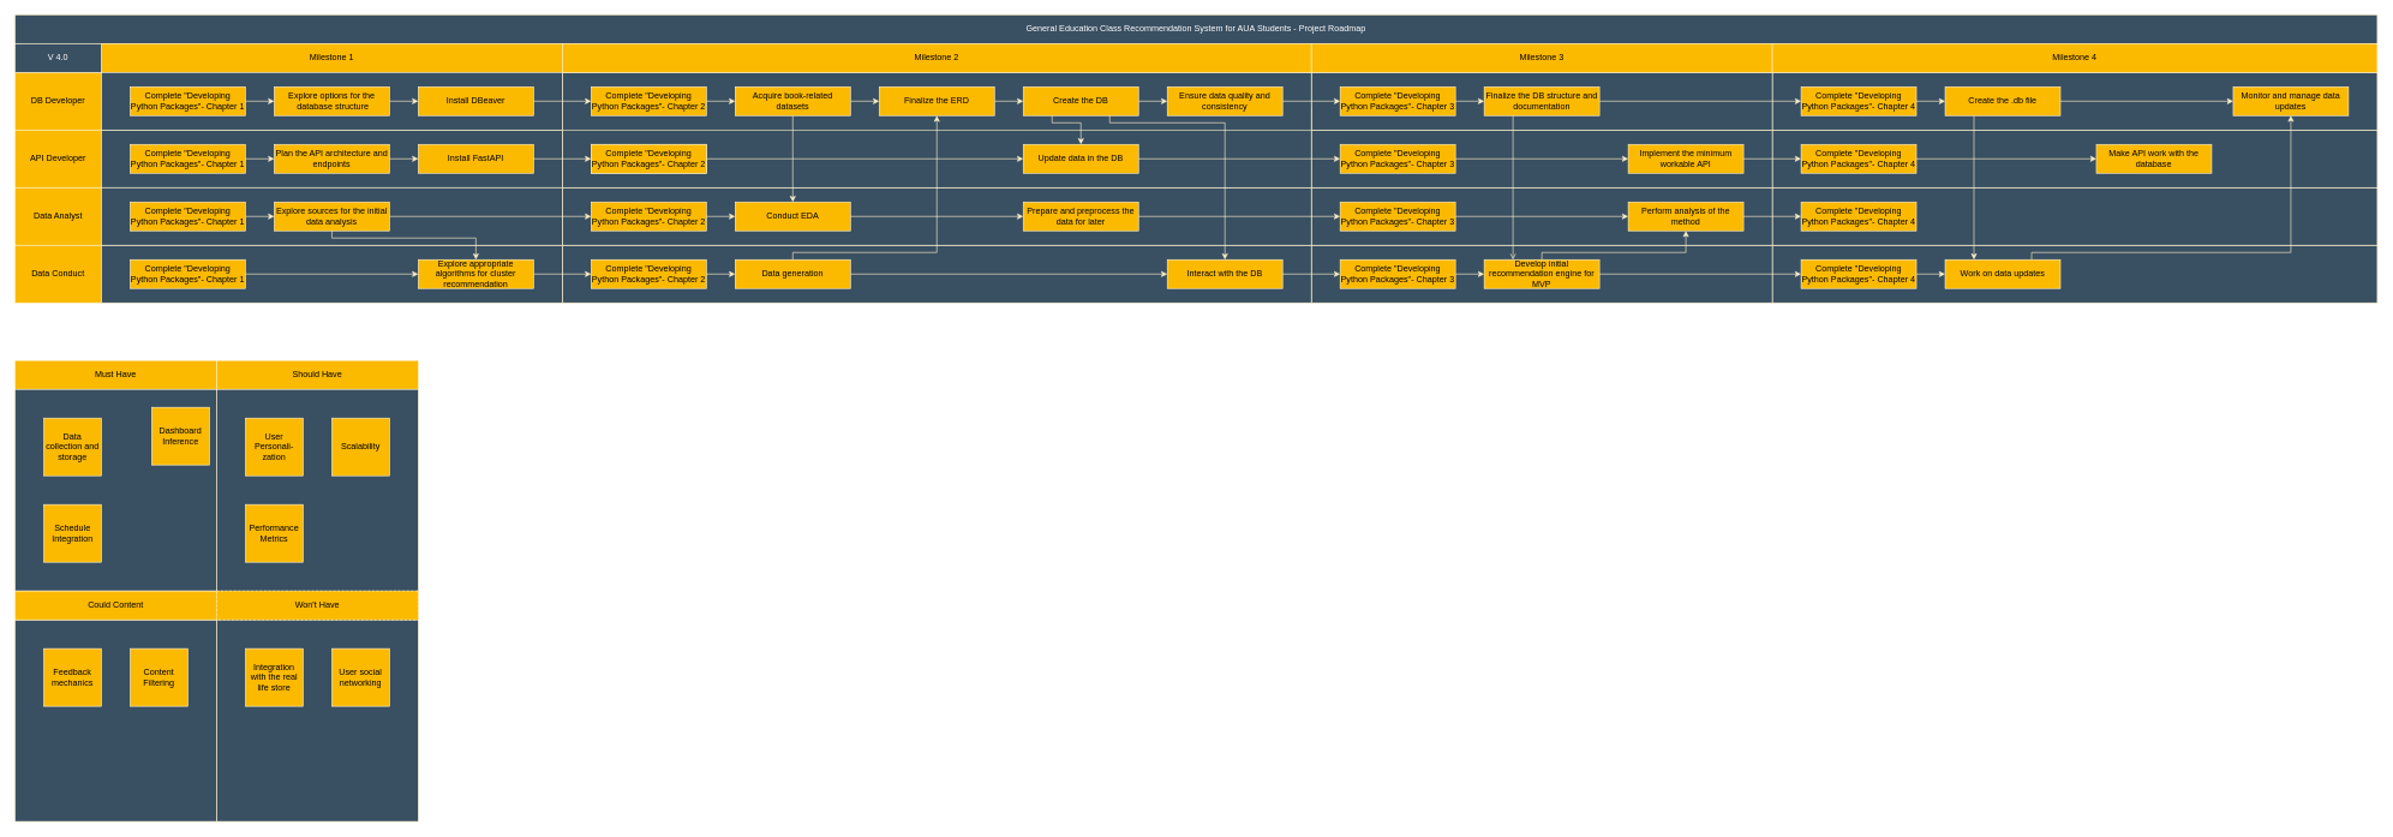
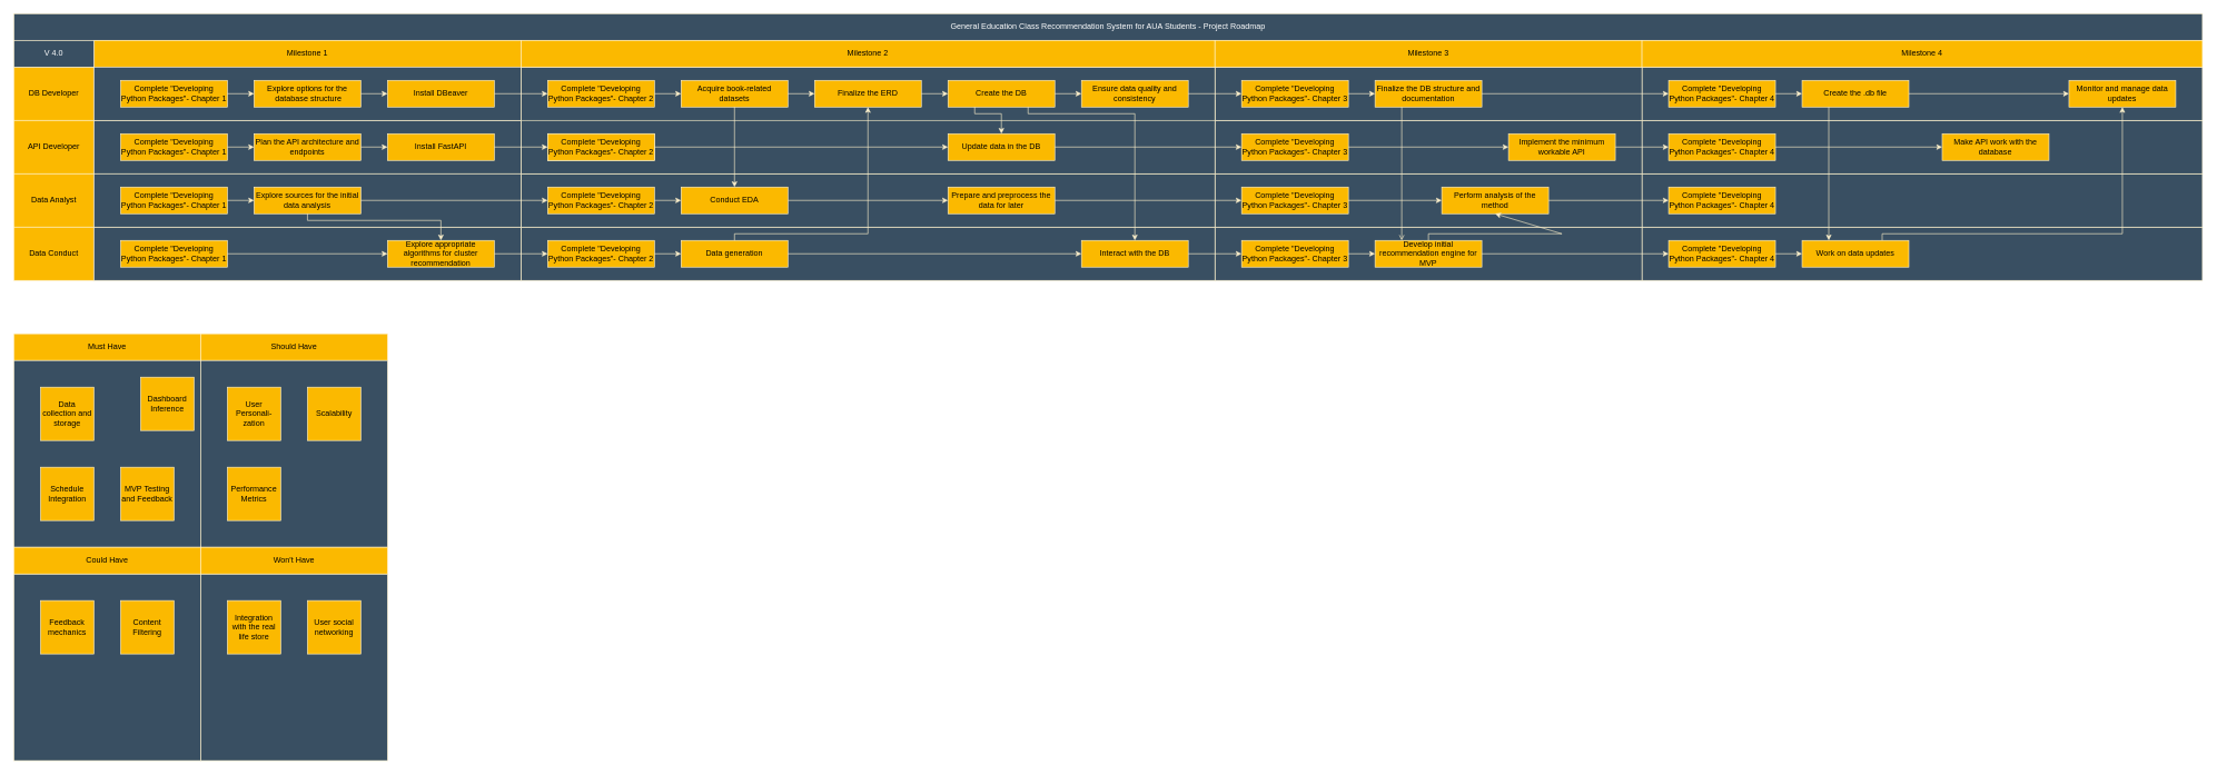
- <mxCell id="86" value="Perform analysis of the method" style="rounded=0;whiteSpace=wrap;html=1;fillColor=#fbb900;strokeColor=#FFF2CC;" parent="1" vertex="1"><mxGeometry x="2260" y="280" width="160" height="40" as="geometry" /></mxCell>
+ <mxCell id="86" value="Perform analysis of the method" style="rounded=0;whiteSpace=wrap;html=1;fillColor=#fbb900;strokeColor=#FFF2CC;" parent="1" vertex="1"><mxGeometry x="2160" y="280" width="160" height="40" as="geometry" /></mxCell>
+ <mxCell id="9" value="MVP Testing and Feedback" style="rounded=0;whiteSpace=wrap;html=1;fillColor=#fbb900;strokeColor=#FFF2CC;" parent="1" vertex="1"><mxGeometry x="180" y="700" width="80" height="80" as="geometry" /></mxCell>
- <mxCell id="18" value="Could Content" style="rounded=0;whiteSpace=wrap;html=1;fillColor=#fbb900;strokeColor=#FFF2CC;" parent="1" vertex="1"><mxGeometry x="20" y="820" width="280" height="40" as="geometry" /></mxCell>
+ <mxCell id="18" value="Could Have" style="rounded=0;whiteSpace=wrap;html=1;fillColor=#fbb900;strokeColor=#FFF2CC;" parent="1" vertex="1"><mxGeometry x="20" y="820" width="280" height="40" as="geometry" /></mxCell>
- <mxCell id="19" value="Won't Have" style="rounded=0;whiteSpace=wrap;html=1;fillColor=#fbb900;strokeColor=#FFF2CC;dashed=1;" parent="1" vertex="1"><mxGeometry x="300" y="820" width="280" height="40" as="geometry" /></mxCell>
+ <mxCell id="19" value="Won't Have" style="rounded=0;whiteSpace=wrap;html=1;fillColor=#fbb900;strokeColor=#FFF2CC;" parent="1" vertex="1"><mxGeometry x="300" y="820" width="280" height="40" as="geometry" /></mxCell>
